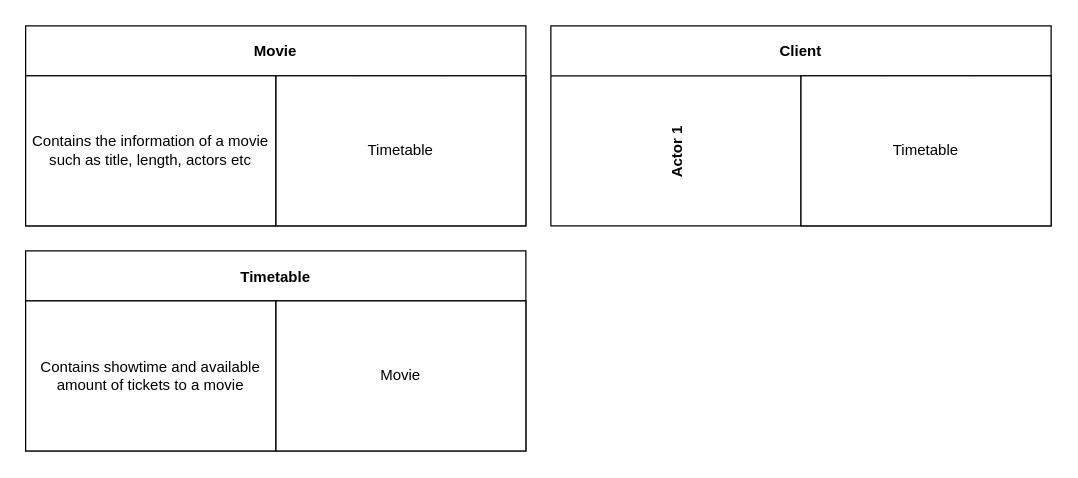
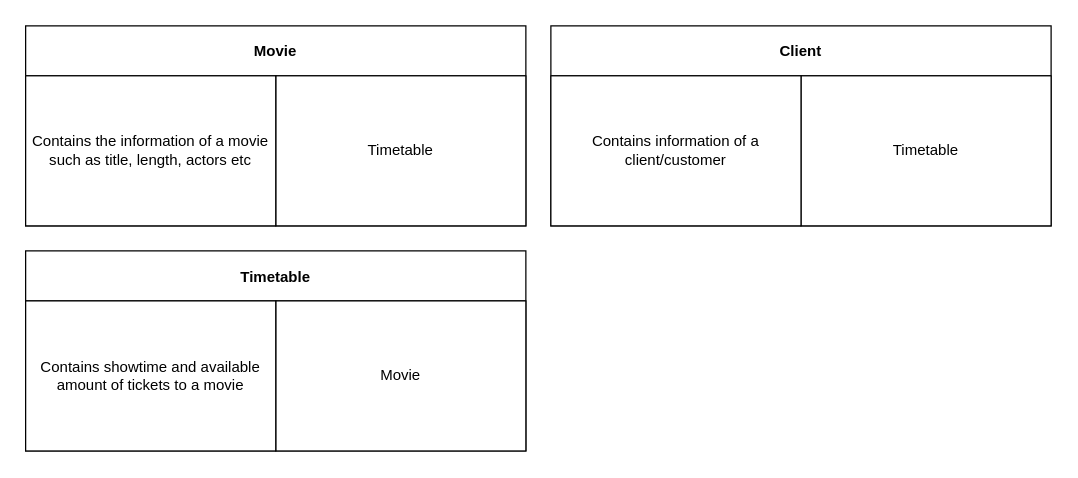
+ <mxCell id="22" value="Contains information of a client/customer" style="rounded=0;whiteSpace=wrap;html=1;" vertex="1" parent="1"><mxGeometry x="440" y="60" width="200" height="120" as="geometry" /></mxCell>
